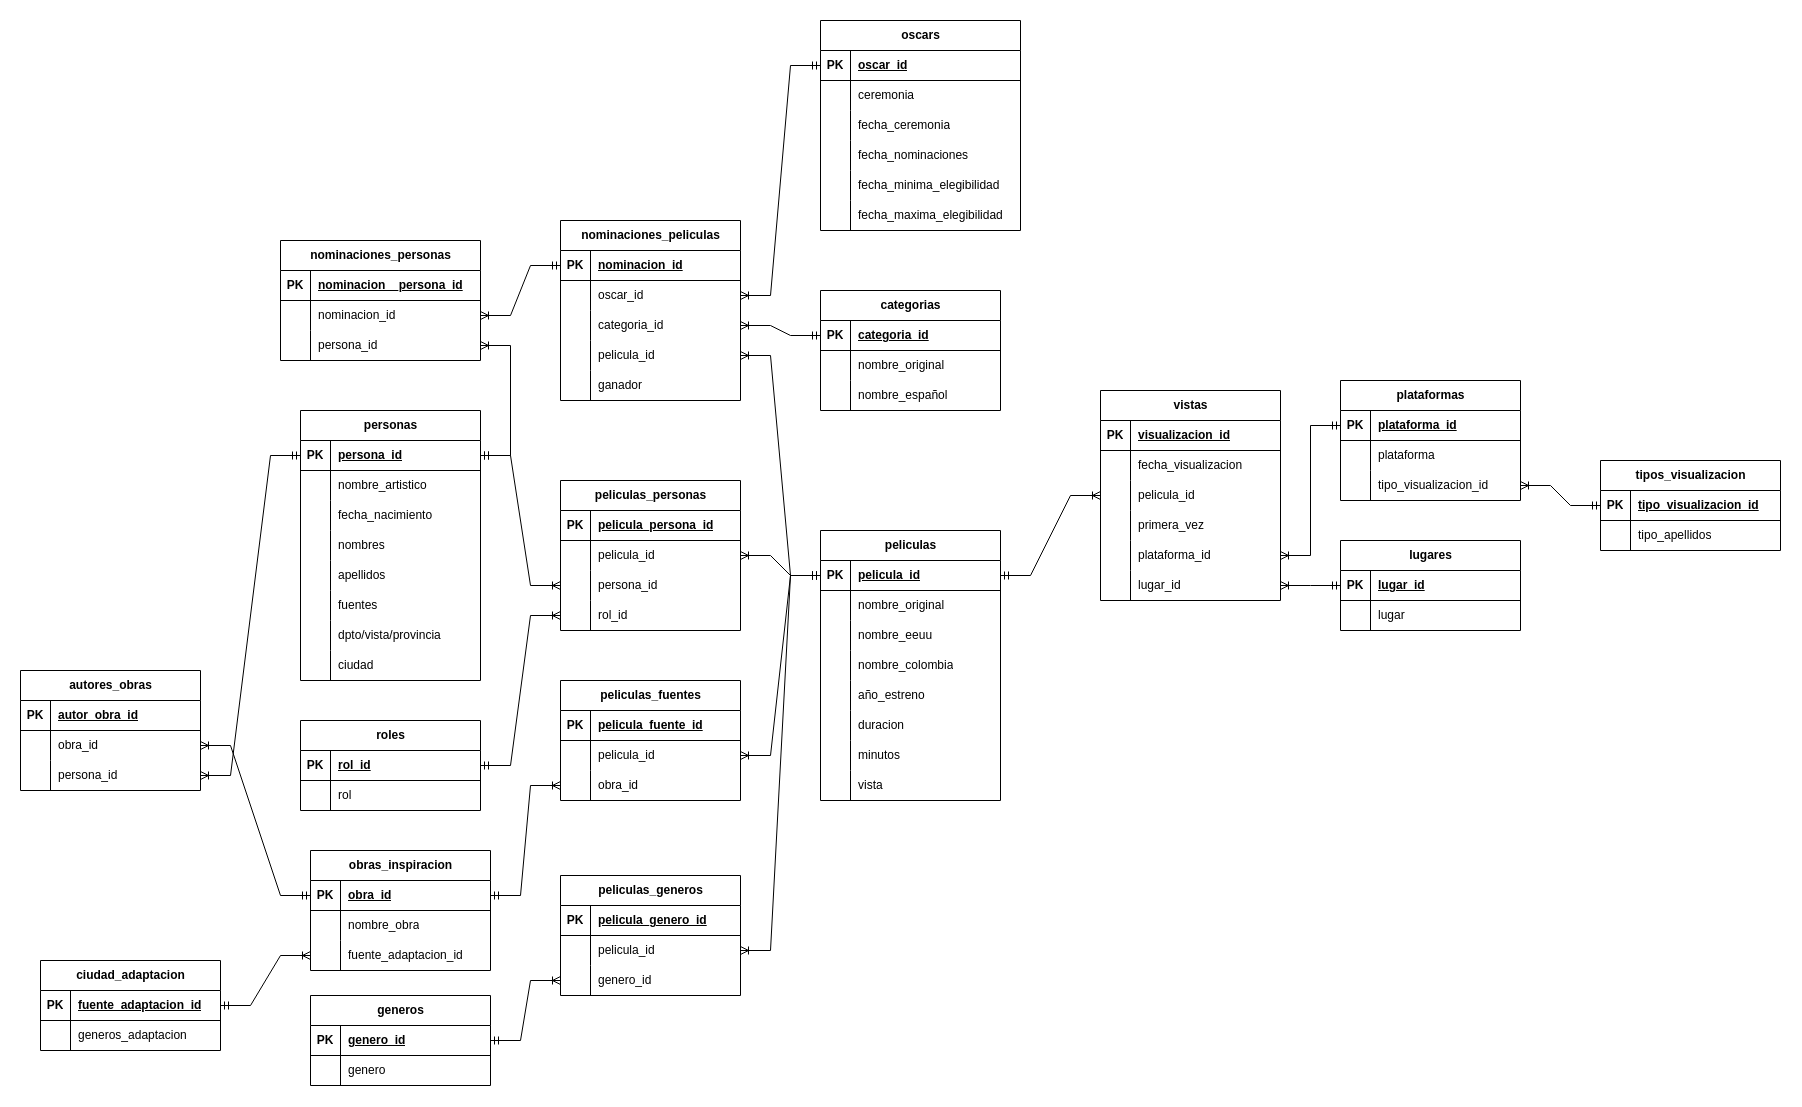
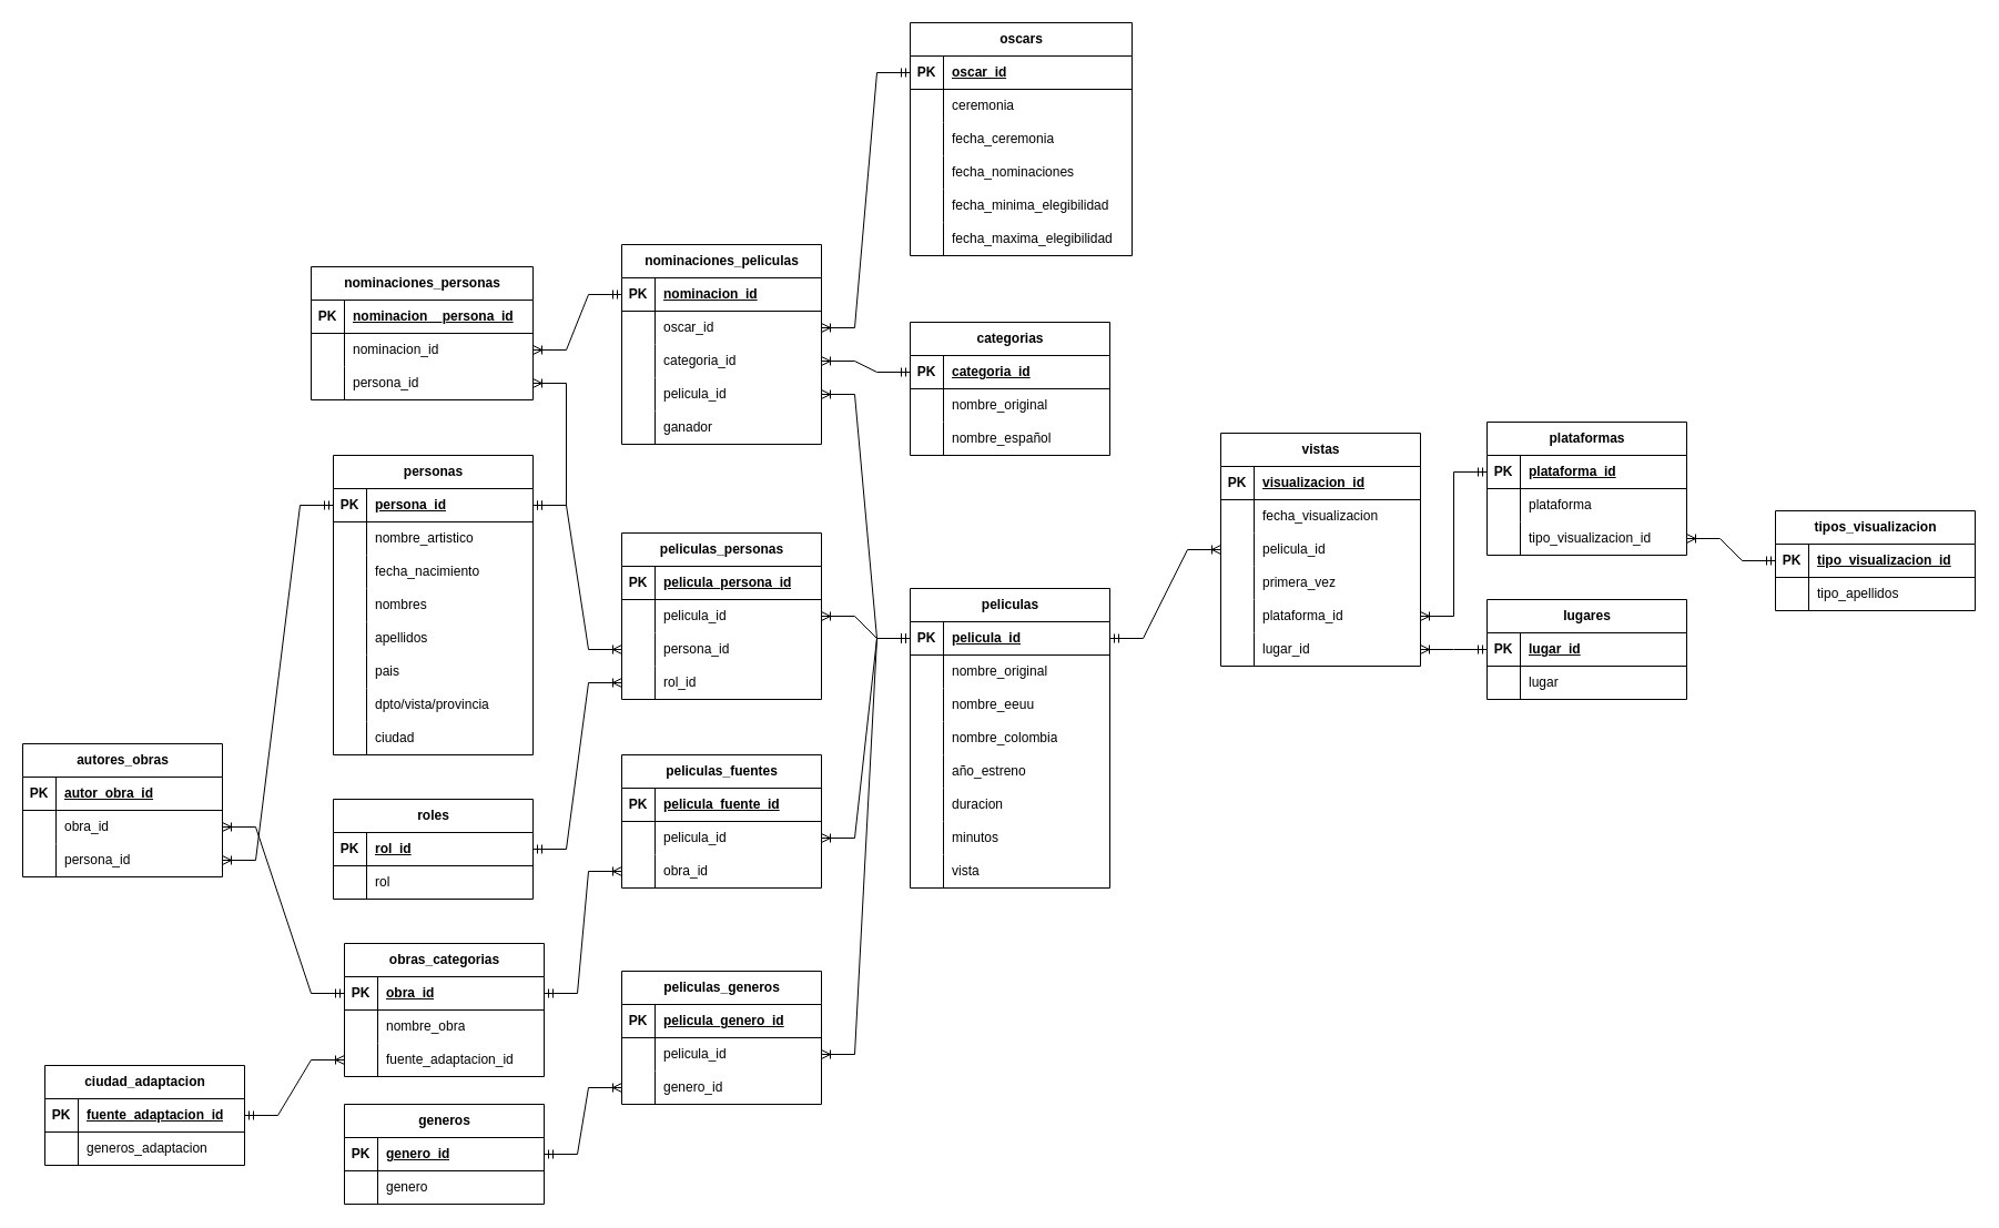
- <mxCell id="133" value="fuentes" style="shape=partialRectangle;connectable=0;fillColor=none;top=0;left=0;bottom=0;right=0;align=left;spacingLeft=6;overflow=hidden;whiteSpace=wrap;html=1;" vertex="1" parent="131"><mxGeometry x="30" width="150" height="30" as="geometry"><mxRectangle width="150" height="30" as="alternateBounds" /></mxGeometry></mxCell>
+ <mxCell id="133" value="pais" style="shape=partialRectangle;connectable=0;fillColor=none;top=0;left=0;bottom=0;right=0;align=left;spacingLeft=6;overflow=hidden;whiteSpace=wrap;html=1;" vertex="1" parent="131"><mxGeometry x="30" width="150" height="30" as="geometry"><mxRectangle width="150" height="30" as="alternateBounds" /></mxGeometry></mxCell>
- <mxCell id="141" value="obras_inspiracion" style="shape=table;startSize=30;container=1;collapsible=1;childLayout=tableLayout;fixedRows=1;rowLines=0;fontStyle=1;align=center;resizeLast=1;html=1;" vertex="1" parent="1"><mxGeometry x="310" y="850" width="180" height="120" as="geometry" /></mxCell>
+ <mxCell id="141" value="obras_categorias" style="shape=table;startSize=30;container=1;collapsible=1;childLayout=tableLayout;fixedRows=1;rowLines=0;fontStyle=1;align=center;resizeLast=1;html=1;" vertex="1" parent="1"><mxGeometry x="310" y="850" width="180" height="120" as="geometry" /></mxCell>
